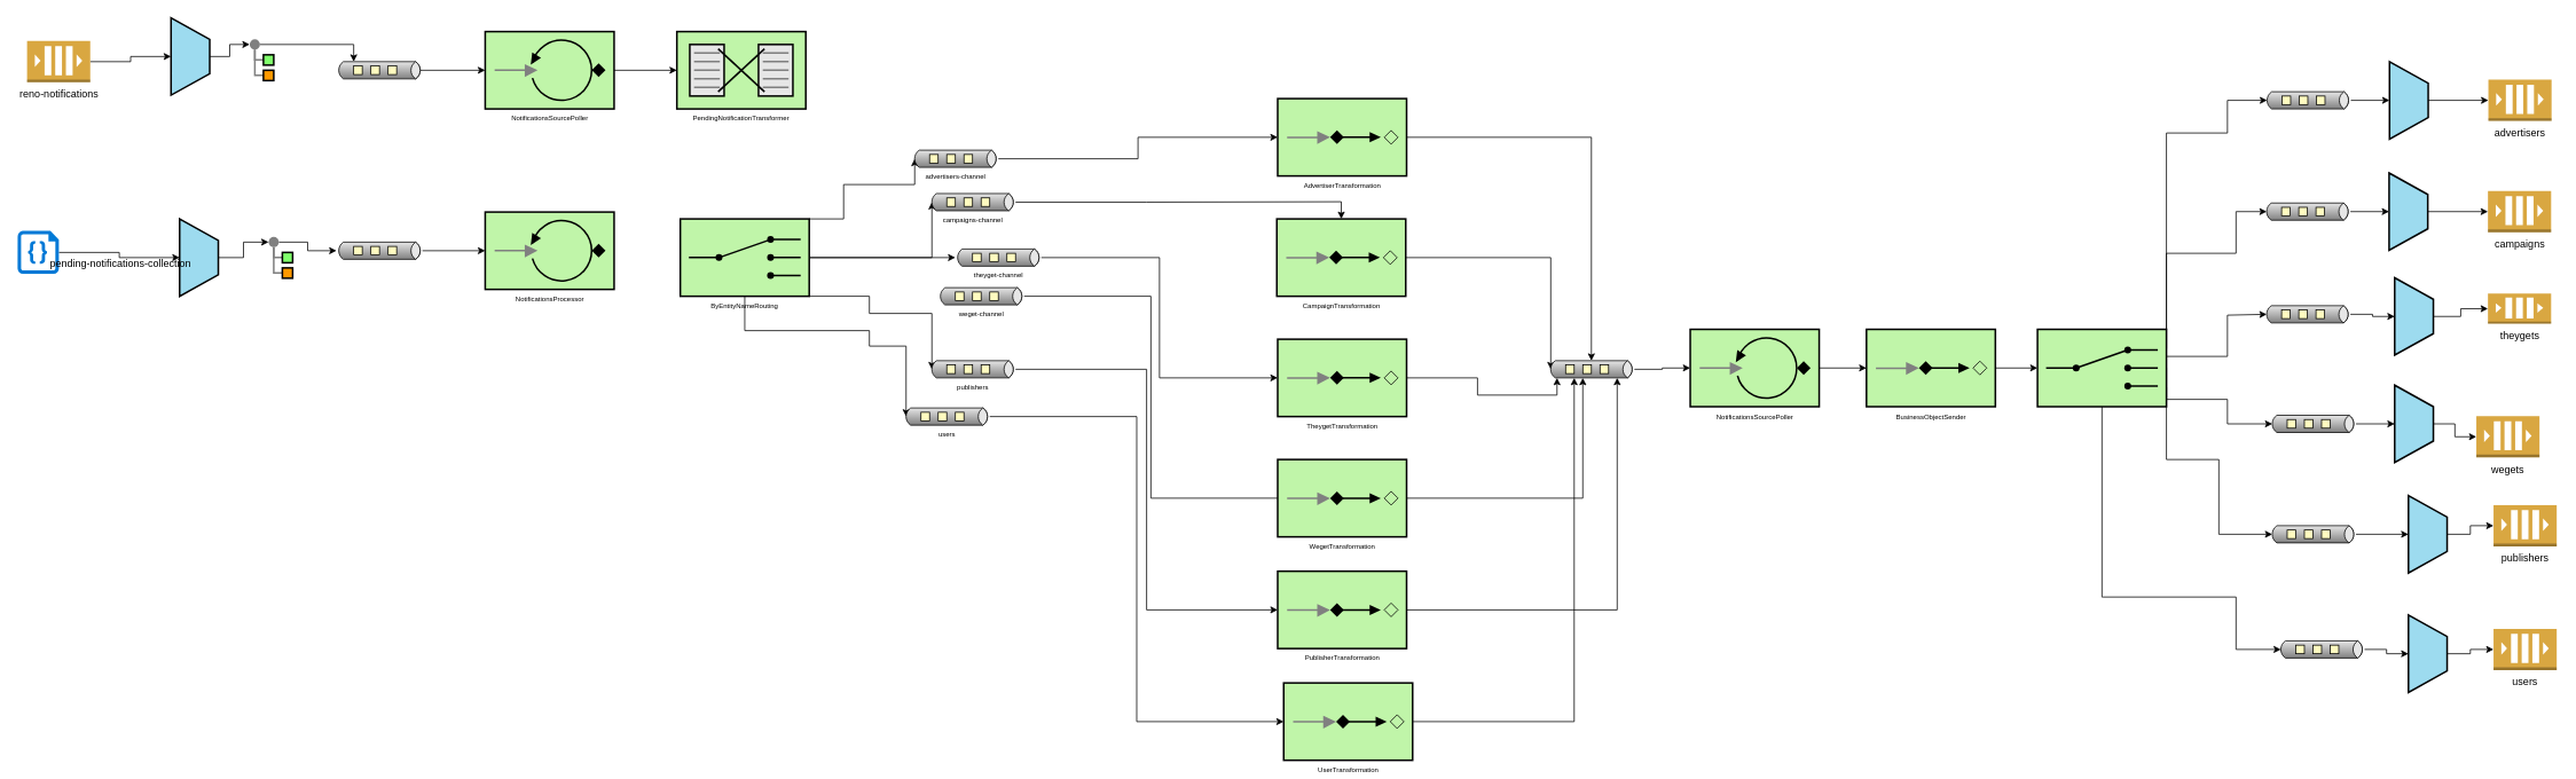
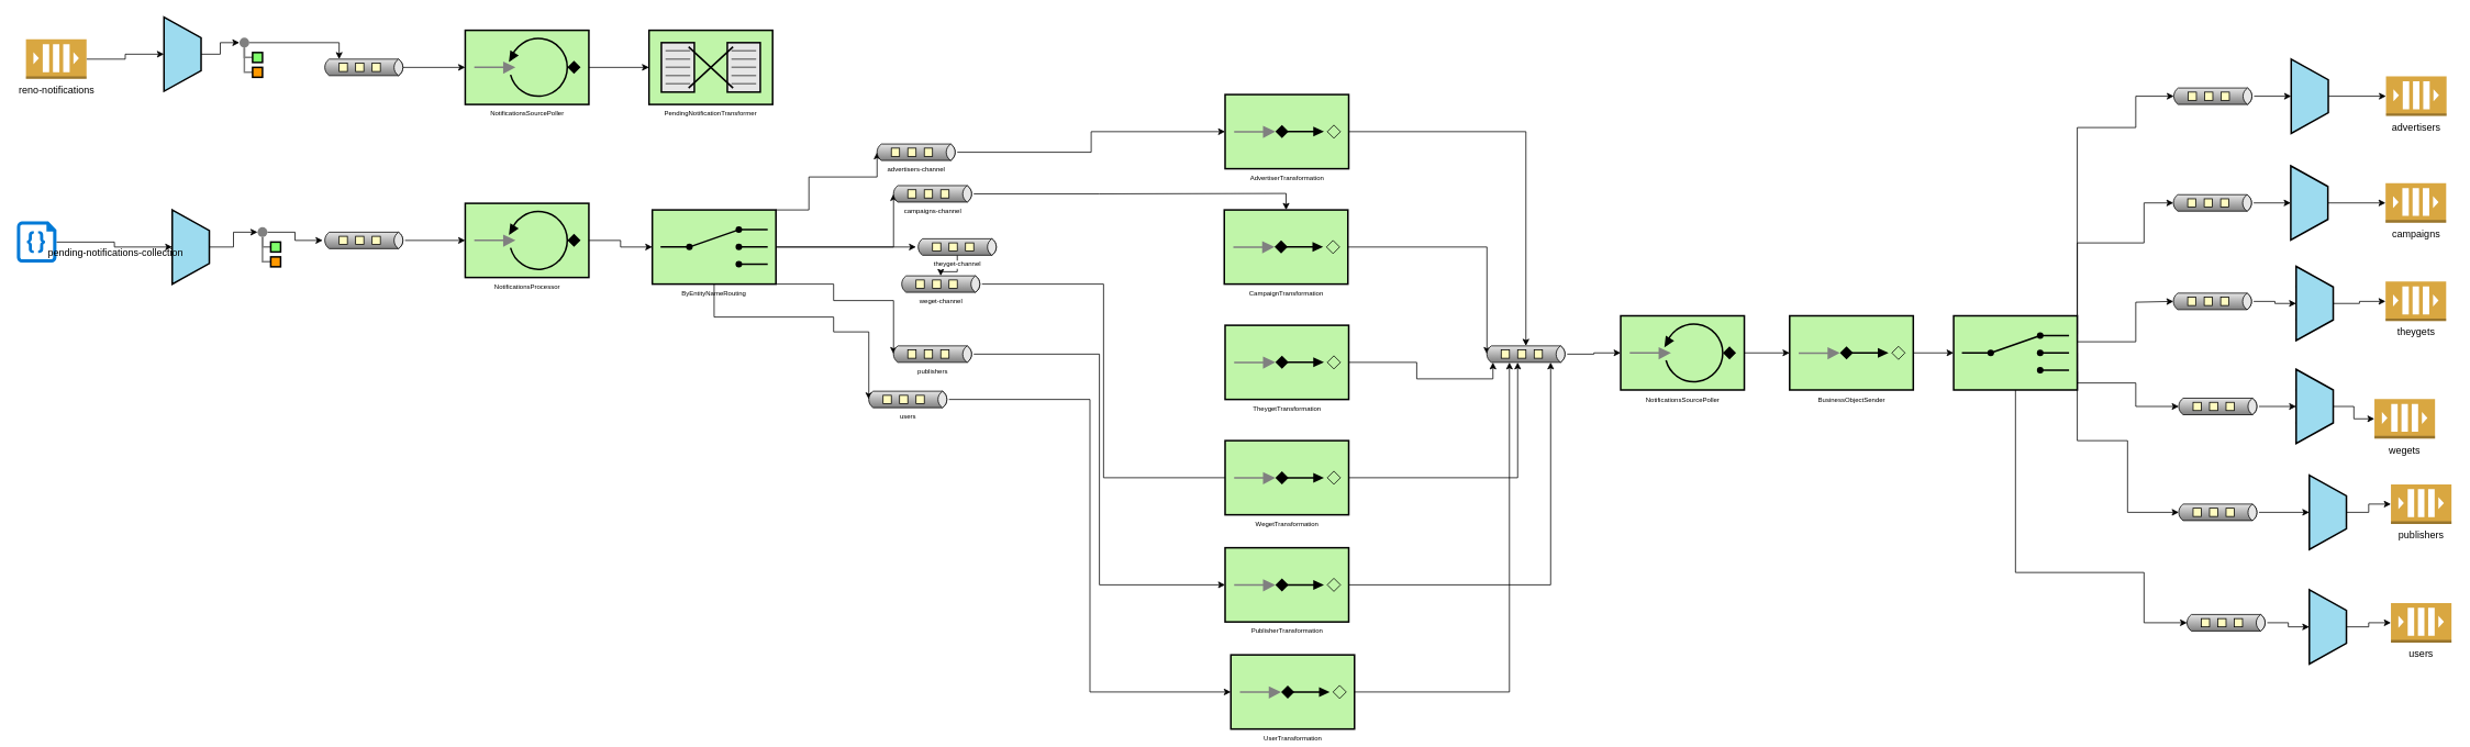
+ <mxCell id="29" style="edgeStyle=orthogonalEdgeStyle;rounded=0;orthogonalLoop=1;jettySize=auto;html=1;entryX=0;entryY=0.5;entryDx=0;entryDy=0;entryPerimeter=0;" edge="1" parent="1" source="30" target="36"><mxGeometry relative="1" as="geometry" /></mxCell>
- <mxCell id="42" style="edgeStyle=orthogonalEdgeStyle;rounded=0;orthogonalLoop=1;jettySize=auto;html=1;entryX=0;entryY=0.5;entryDx=0;entryDy=0;entryPerimeter=0;" edge="1" parent="1" source="43" target="55"><mxGeometry relative="1" as="geometry" /></mxCell>
+ <mxCell id="42" style="edgeStyle=orthogonalEdgeStyle;rounded=0;orthogonalLoop=1;jettySize=auto;html=1;" edge="1" parent="1" source="43" target="45"><mxGeometry relative="1" as="geometry" /></mxCell>
- <mxCell id="78" value="theygets" style="outlineConnect=0;dashed=0;verticalLabelPosition=bottom;verticalAlign=top;align=center;html=1;shape=mxgraph.aws3.queue;fillColor=#D9A741;gradientColor=none;" vertex="1" parent="1"><mxGeometry x="2894.071" y="341" width="73.5" height="35" as="geometry" /></mxCell>
+ <mxCell id="78" value="theygets" style="outlineConnect=0;dashed=0;verticalLabelPosition=bottom;verticalAlign=top;align=center;html=1;shape=mxgraph.aws3.queue;fillColor=#D9A741;gradientColor=none;" vertex="1" parent="1"><mxGeometry x="2894.071" y="341" width="73.5" height="48" as="geometry" /></mxCell>
